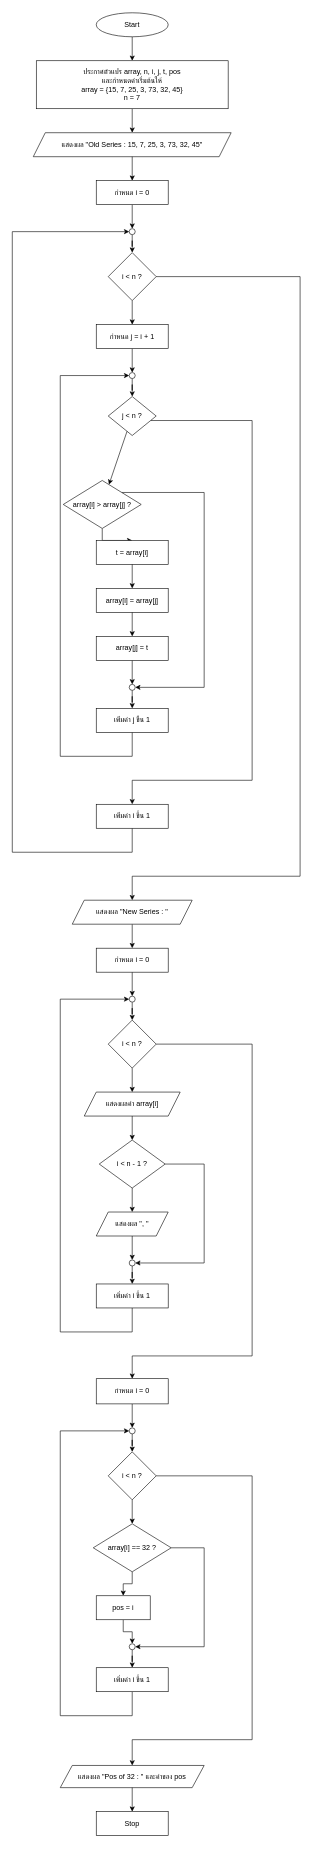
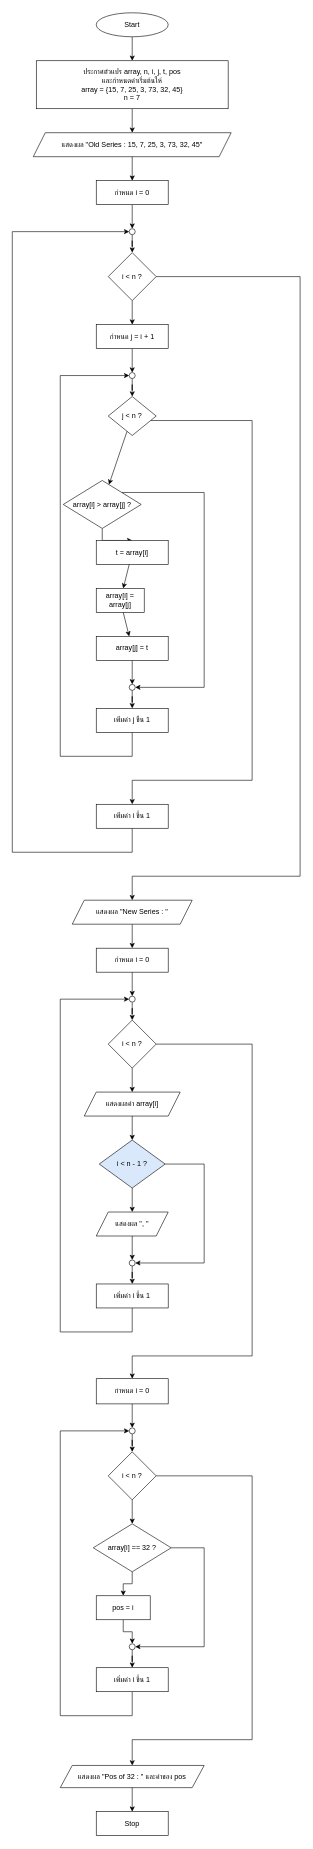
- <mxCell id="21" value="array[i] = array[j]" style="rounded=0;whiteSpace=wrap;html=1;" vertex="1" parent="1"><mxGeometry x="160" y="980" width="120" height="40" as="geometry" /></mxCell>
+ <mxCell id="21" value="array[i] = array[j]" style="rounded=0;whiteSpace=wrap;html=1;" vertex="1" parent="1"><mxGeometry x="160" y="980" width="80" height="40" as="geometry" /></mxCell>
- <mxCell id="39" value="i &amp;lt; n - 1 ?" style="rhombus;whiteSpace=wrap;html=1;" vertex="1" parent="1"><mxGeometry x="165" y="1900" width="110" height="80" as="geometry" /></mxCell>
+ <mxCell id="39" value="i &amp;lt; n - 1 ?" style="rhombus;whiteSpace=wrap;html=1;fillColor=#dae8fc;" vertex="1" parent="1"><mxGeometry x="165" y="1900" width="110" height="80" as="geometry" /></mxCell>
